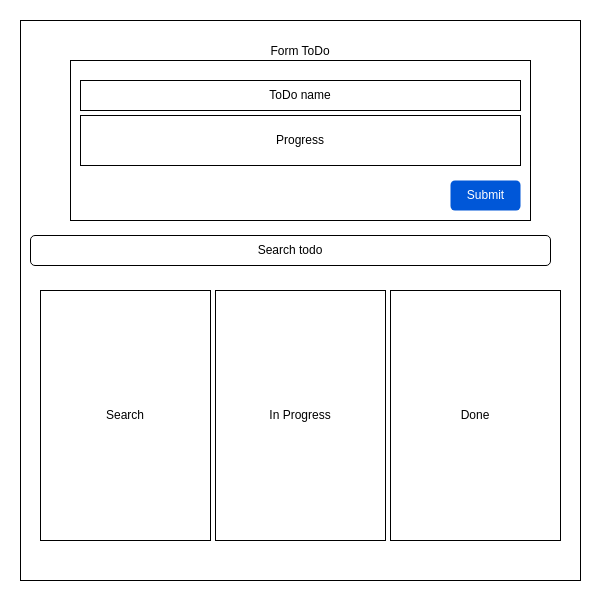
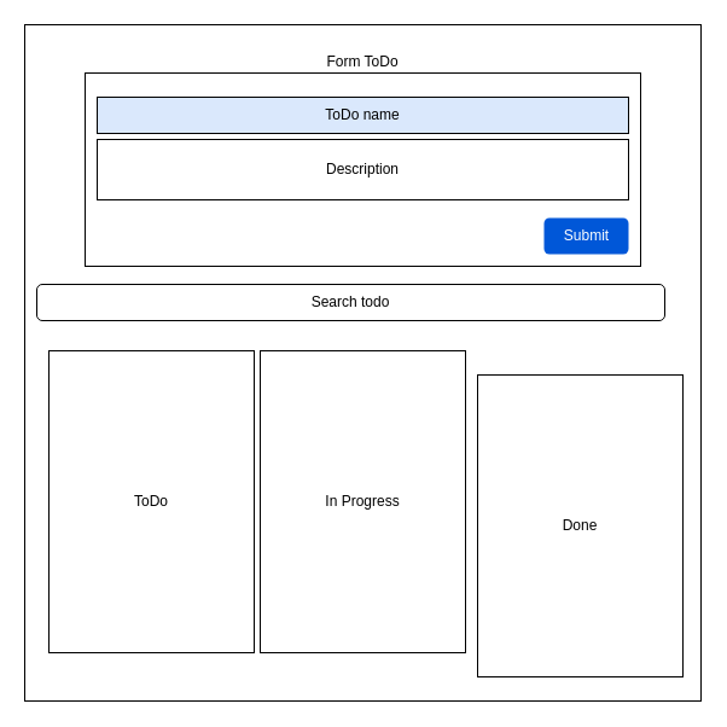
- <mxCell id="5" value="ToDo name" style="rounded=0;whiteSpace=wrap;html=1;" vertex="1" parent="1"><mxGeometry x="80" y="80" width="440" height="30" as="geometry" /></mxCell>
+ <mxCell id="5" value="ToDo name" style="rounded=0;whiteSpace=wrap;html=1;fillColor=#dae8fc;" vertex="1" parent="1"><mxGeometry x="80" y="80" width="440" height="30" as="geometry" /></mxCell>
- <mxCell id="6" value="Progress" style="rounded=0;whiteSpace=wrap;html=1;" vertex="1" parent="1"><mxGeometry x="80" y="115" width="440" height="50" as="geometry" /></mxCell>
+ <mxCell id="6" value="Description" style="rounded=0;whiteSpace=wrap;html=1;" vertex="1" parent="1"><mxGeometry x="80" y="115" width="440" height="50" as="geometry" /></mxCell>
- <mxCell id="8" value="Search" style="whiteSpace=wrap;html=1;" vertex="1" parent="1"><mxGeometry x="40" y="290" width="170" height="250" as="geometry" /></mxCell>
+ <mxCell id="8" value="ToDo" style="whiteSpace=wrap;html=1;" vertex="1" parent="1"><mxGeometry x="40" y="290" width="170" height="250" as="geometry" /></mxCell>
- <mxCell id="10" value="Done" style="whiteSpace=wrap;html=1;" vertex="1" parent="1"><mxGeometry x="390" y="290" width="170" height="250" as="geometry" /></mxCell>
+ <mxCell id="10" value="Done" style="whiteSpace=wrap;html=1;" vertex="1" parent="1"><mxGeometry x="395" y="310" width="170" height="250" as="geometry" /></mxCell>
